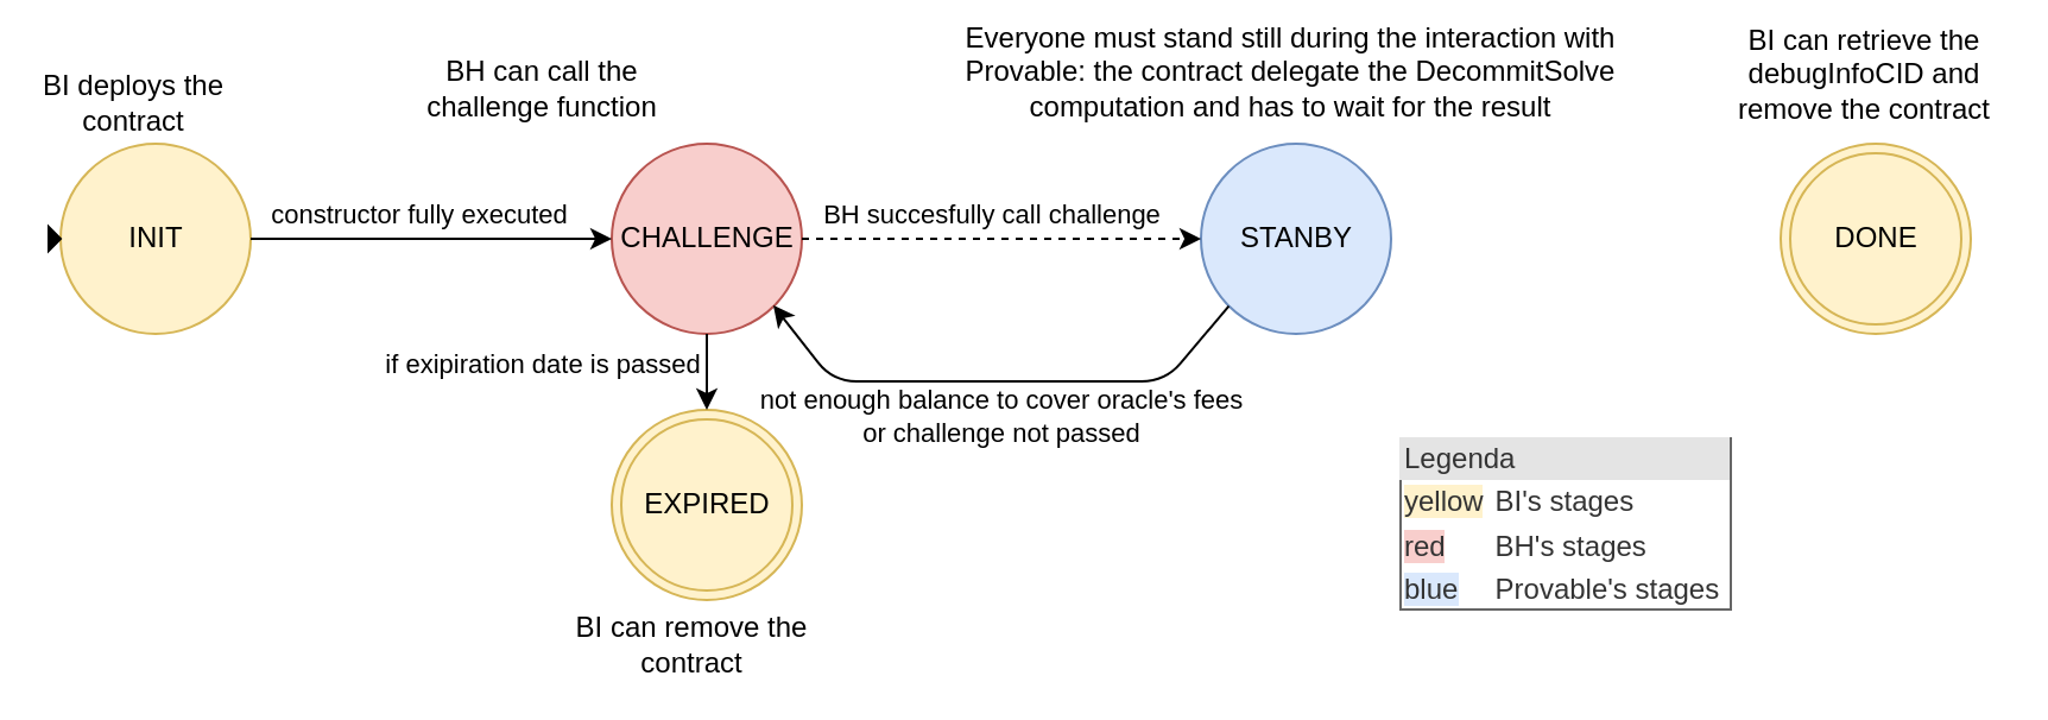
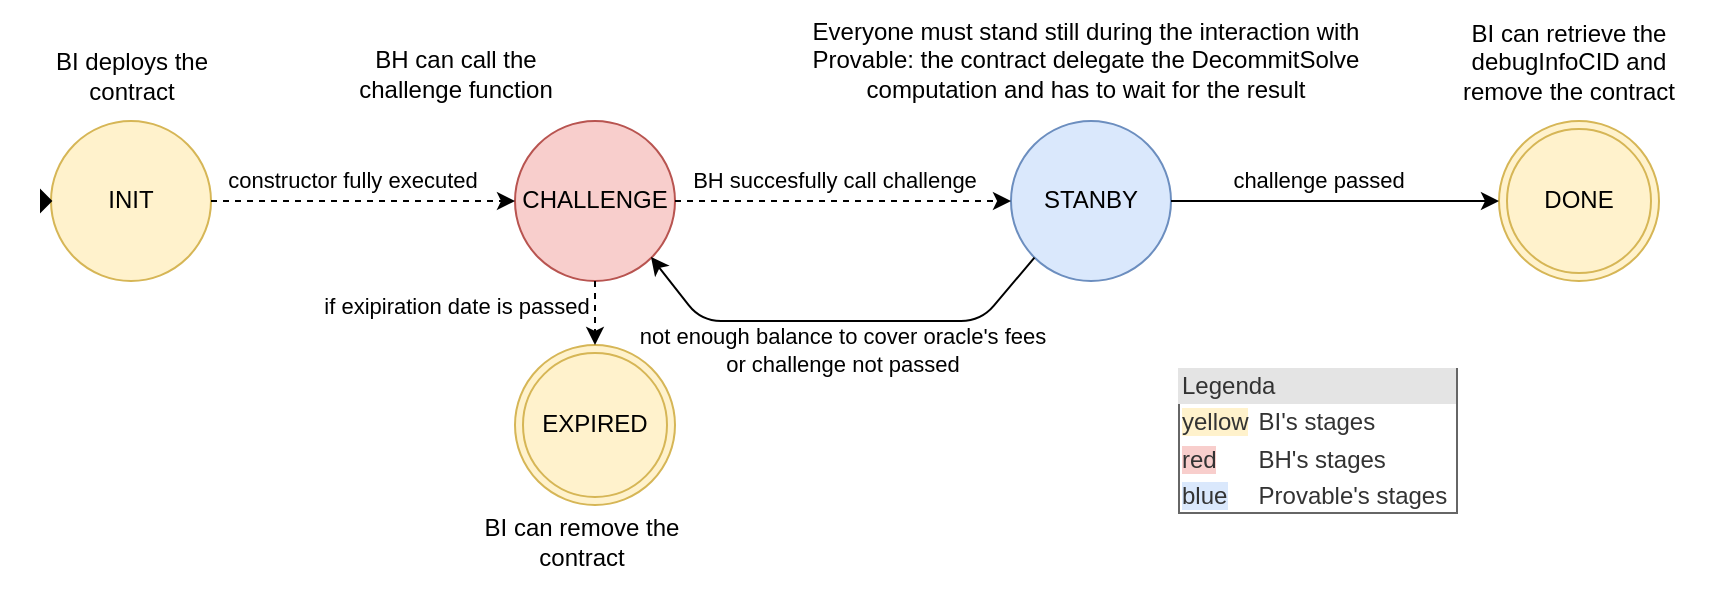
- <mxCell id="11" value="BI deploys the contract" style="text;html=1;strokeColor=none;fillColor=none;align=center;verticalAlign=middle;whiteSpace=wrap;rounded=0;labelBackgroundColor=#FFFFFF;" parent="1" vertex="1"><mxGeometry x="16" y="33" width="80" height="20" as="geometry" /></mxCell>
+ <mxCell id="11" value="BI deploys the contract" style="text;html=1;strokeColor=none;fillColor=none;align=center;verticalAlign=middle;whiteSpace=wrap;rounded=0;labelBackgroundColor=#FFFFFF;" parent="1" vertex="1"><mxGeometry x="26" y="28" width="80" height="20" as="geometry" /></mxCell>
- <mxCell id="7" value="constructor fully executed" style="endArrow=classic;html=1;exitX=1;exitY=0.5;exitDx=0;exitDy=0;entryX=0;entryY=0.5;entryDx=0;entryDy=0;" parent="1" source="2" target="3" edge="1"><mxGeometry x="-0.067" y="10" width="50" height="50" relative="1" as="geometry"><mxPoint x="65" y="210" as="sourcePoint" /><mxPoint x="115" y="160" as="targetPoint" /><mxPoint as="offset" /></mxGeometry></mxCell>
+ <mxCell id="7" value="constructor fully executed" style="endArrow=classic;html=1;exitX=1;exitY=0.5;exitDx=0;exitDy=0;entryX=0;entryY=0.5;entryDx=0;entryDy=0;dashed=1;" parent="1" source="2" target="3" edge="1"><mxGeometry x="-0.067" y="10" width="50" height="50" relative="1" as="geometry"><mxPoint x="65" y="210" as="sourcePoint" /><mxPoint x="115" y="160" as="targetPoint" /><mxPoint as="offset" /></mxGeometry></mxCell>
+ <mxCell id="9" value="challenge passed" style="endArrow=classic;html=1;exitX=1;exitY=0.5;exitDx=0;exitDy=0;entryX=0;entryY=0.5;entryDx=0;entryDy=0;" parent="1" source="5" target="6" edge="1"><mxGeometry x="-0.1" y="10" width="50" height="50" relative="1" as="geometry"><mxPoint x="75" y="220" as="sourcePoint" /><mxPoint x="125" y="170" as="targetPoint" /><mxPoint as="offset" /></mxGeometry></mxCell>
- <mxCell id="18" value="if exipiration date is passed" style="endArrow=classic;html=1;entryX=0.5;entryY=0;entryDx=0;entryDy=0;exitX=0.5;exitY=1;exitDx=0;exitDy=0;" parent="1" source="3" target="17" edge="1"><mxGeometry x="-0.188" y="-69" width="50" height="50" relative="1" as="geometry"><mxPoint x="315" y="150" as="sourcePoint" /><mxPoint x="305" y="170" as="targetPoint" /><Array as="points" /><mxPoint as="offset" /></mxGeometry></mxCell>
+ <mxCell id="18" value="if exipiration date is passed" style="endArrow=classic;html=1;entryX=0.5;entryY=0;entryDx=0;entryDy=0;exitX=0.5;exitY=1;exitDx=0;exitDy=0;dashed=1;" parent="1" source="3" target="17" edge="1"><mxGeometry x="-0.188" y="-69" width="50" height="50" relative="1" as="geometry"><mxPoint x="315" y="150" as="sourcePoint" /><mxPoint x="305" y="170" as="targetPoint" /><Array as="points" /><mxPoint as="offset" /></mxGeometry></mxCell>
